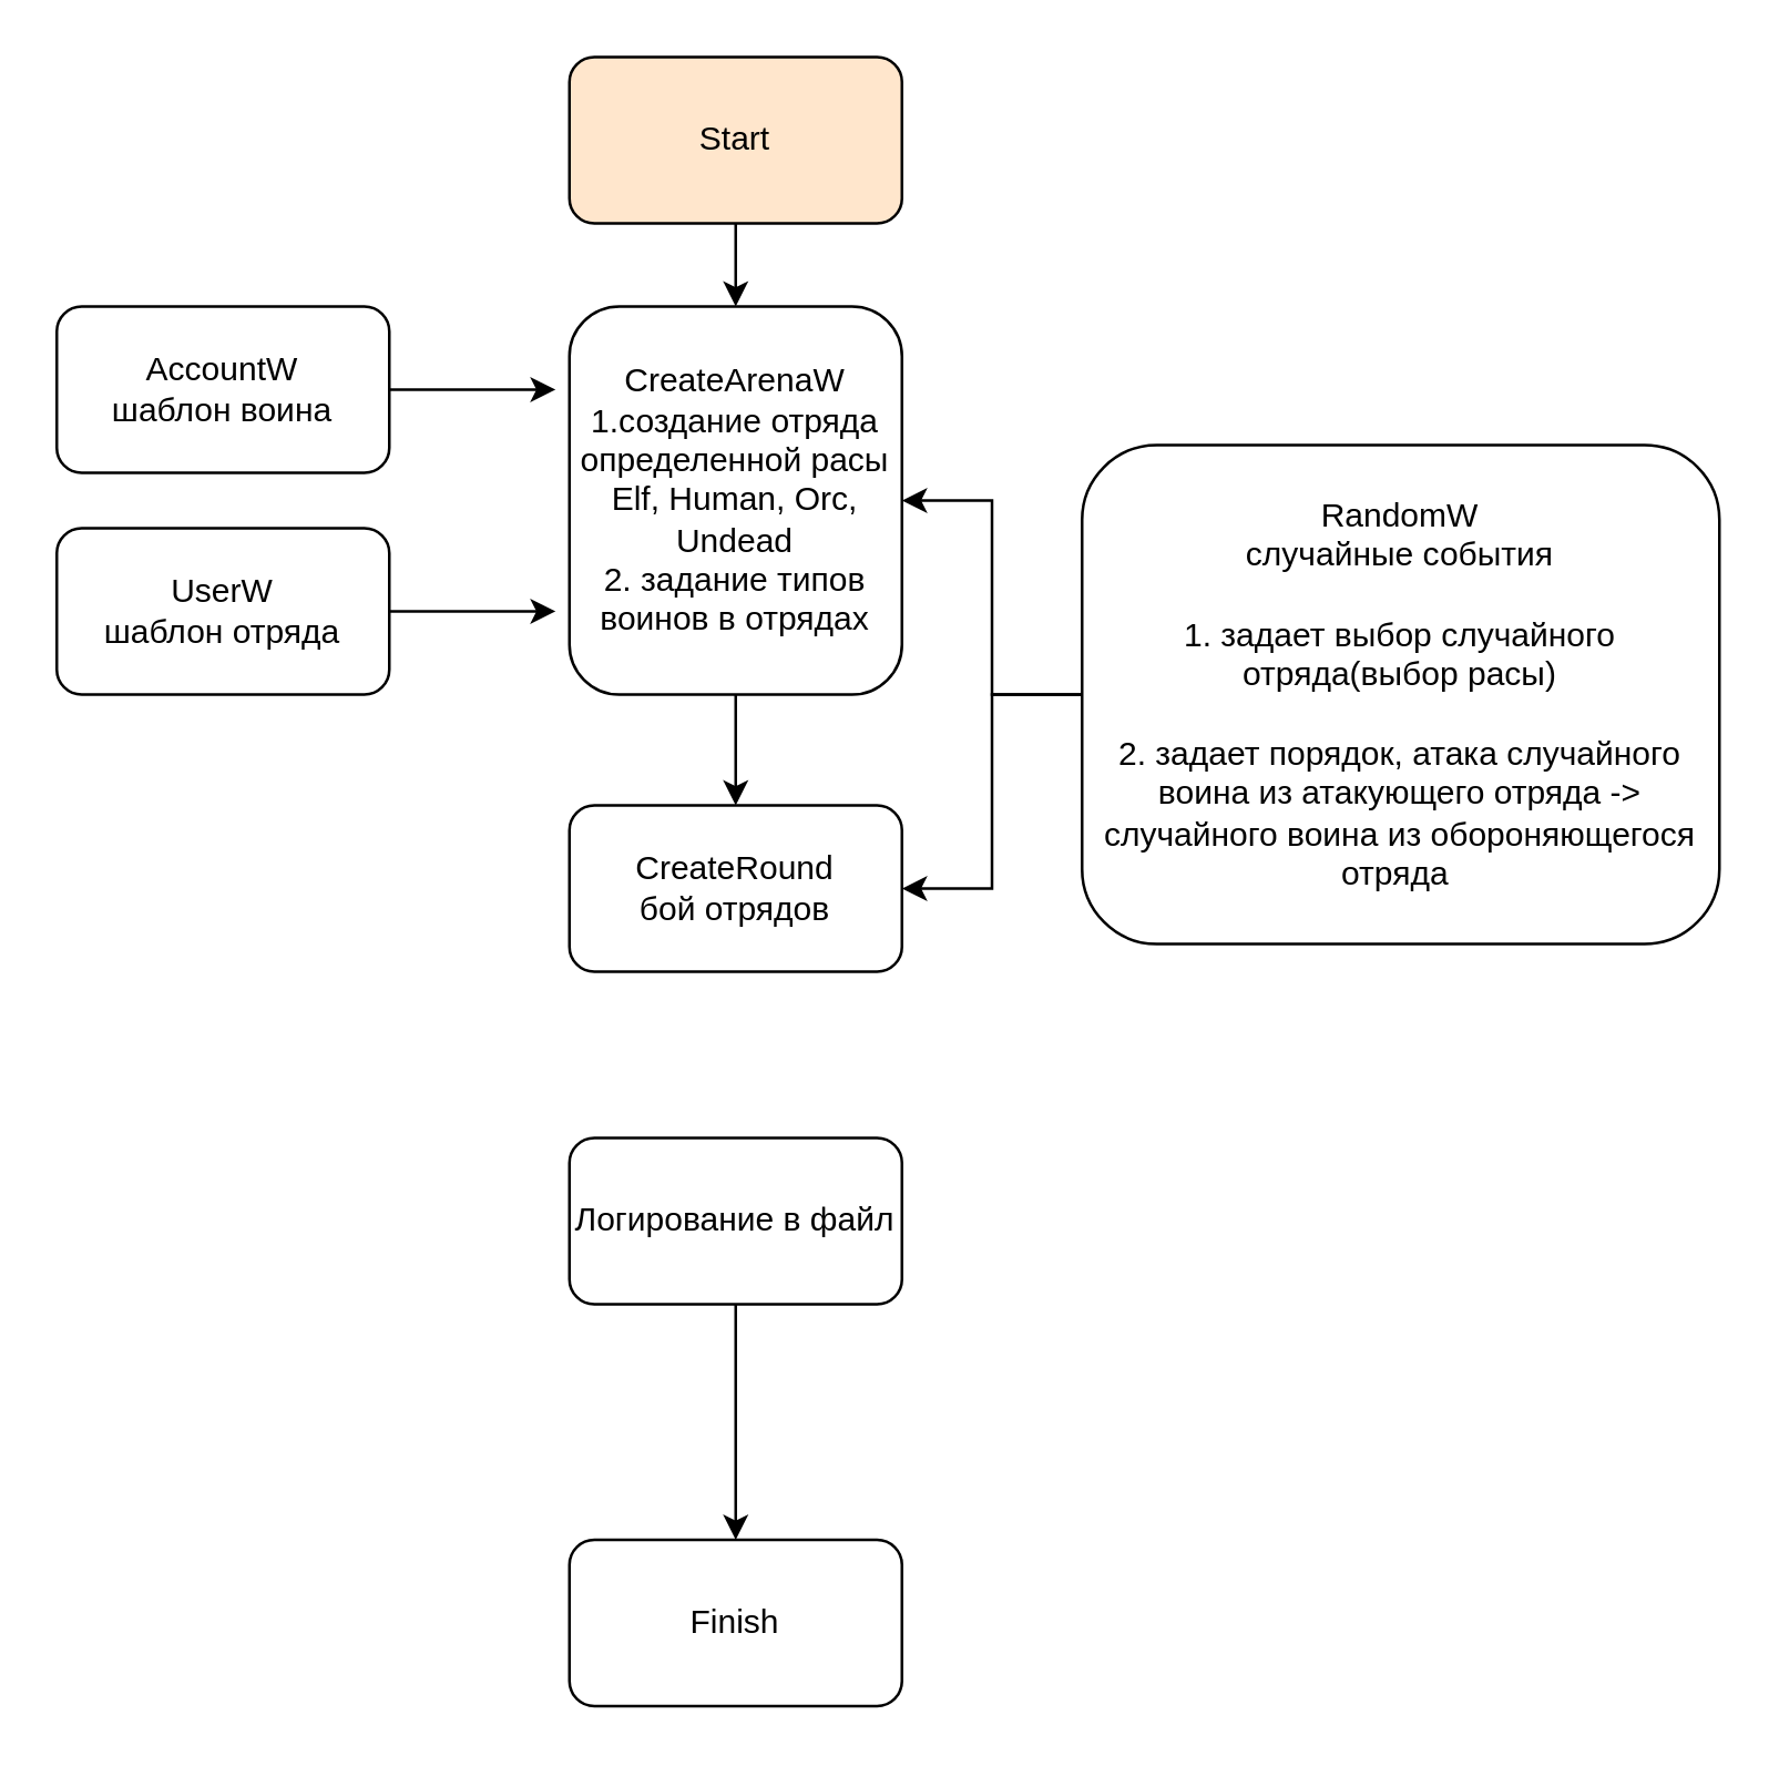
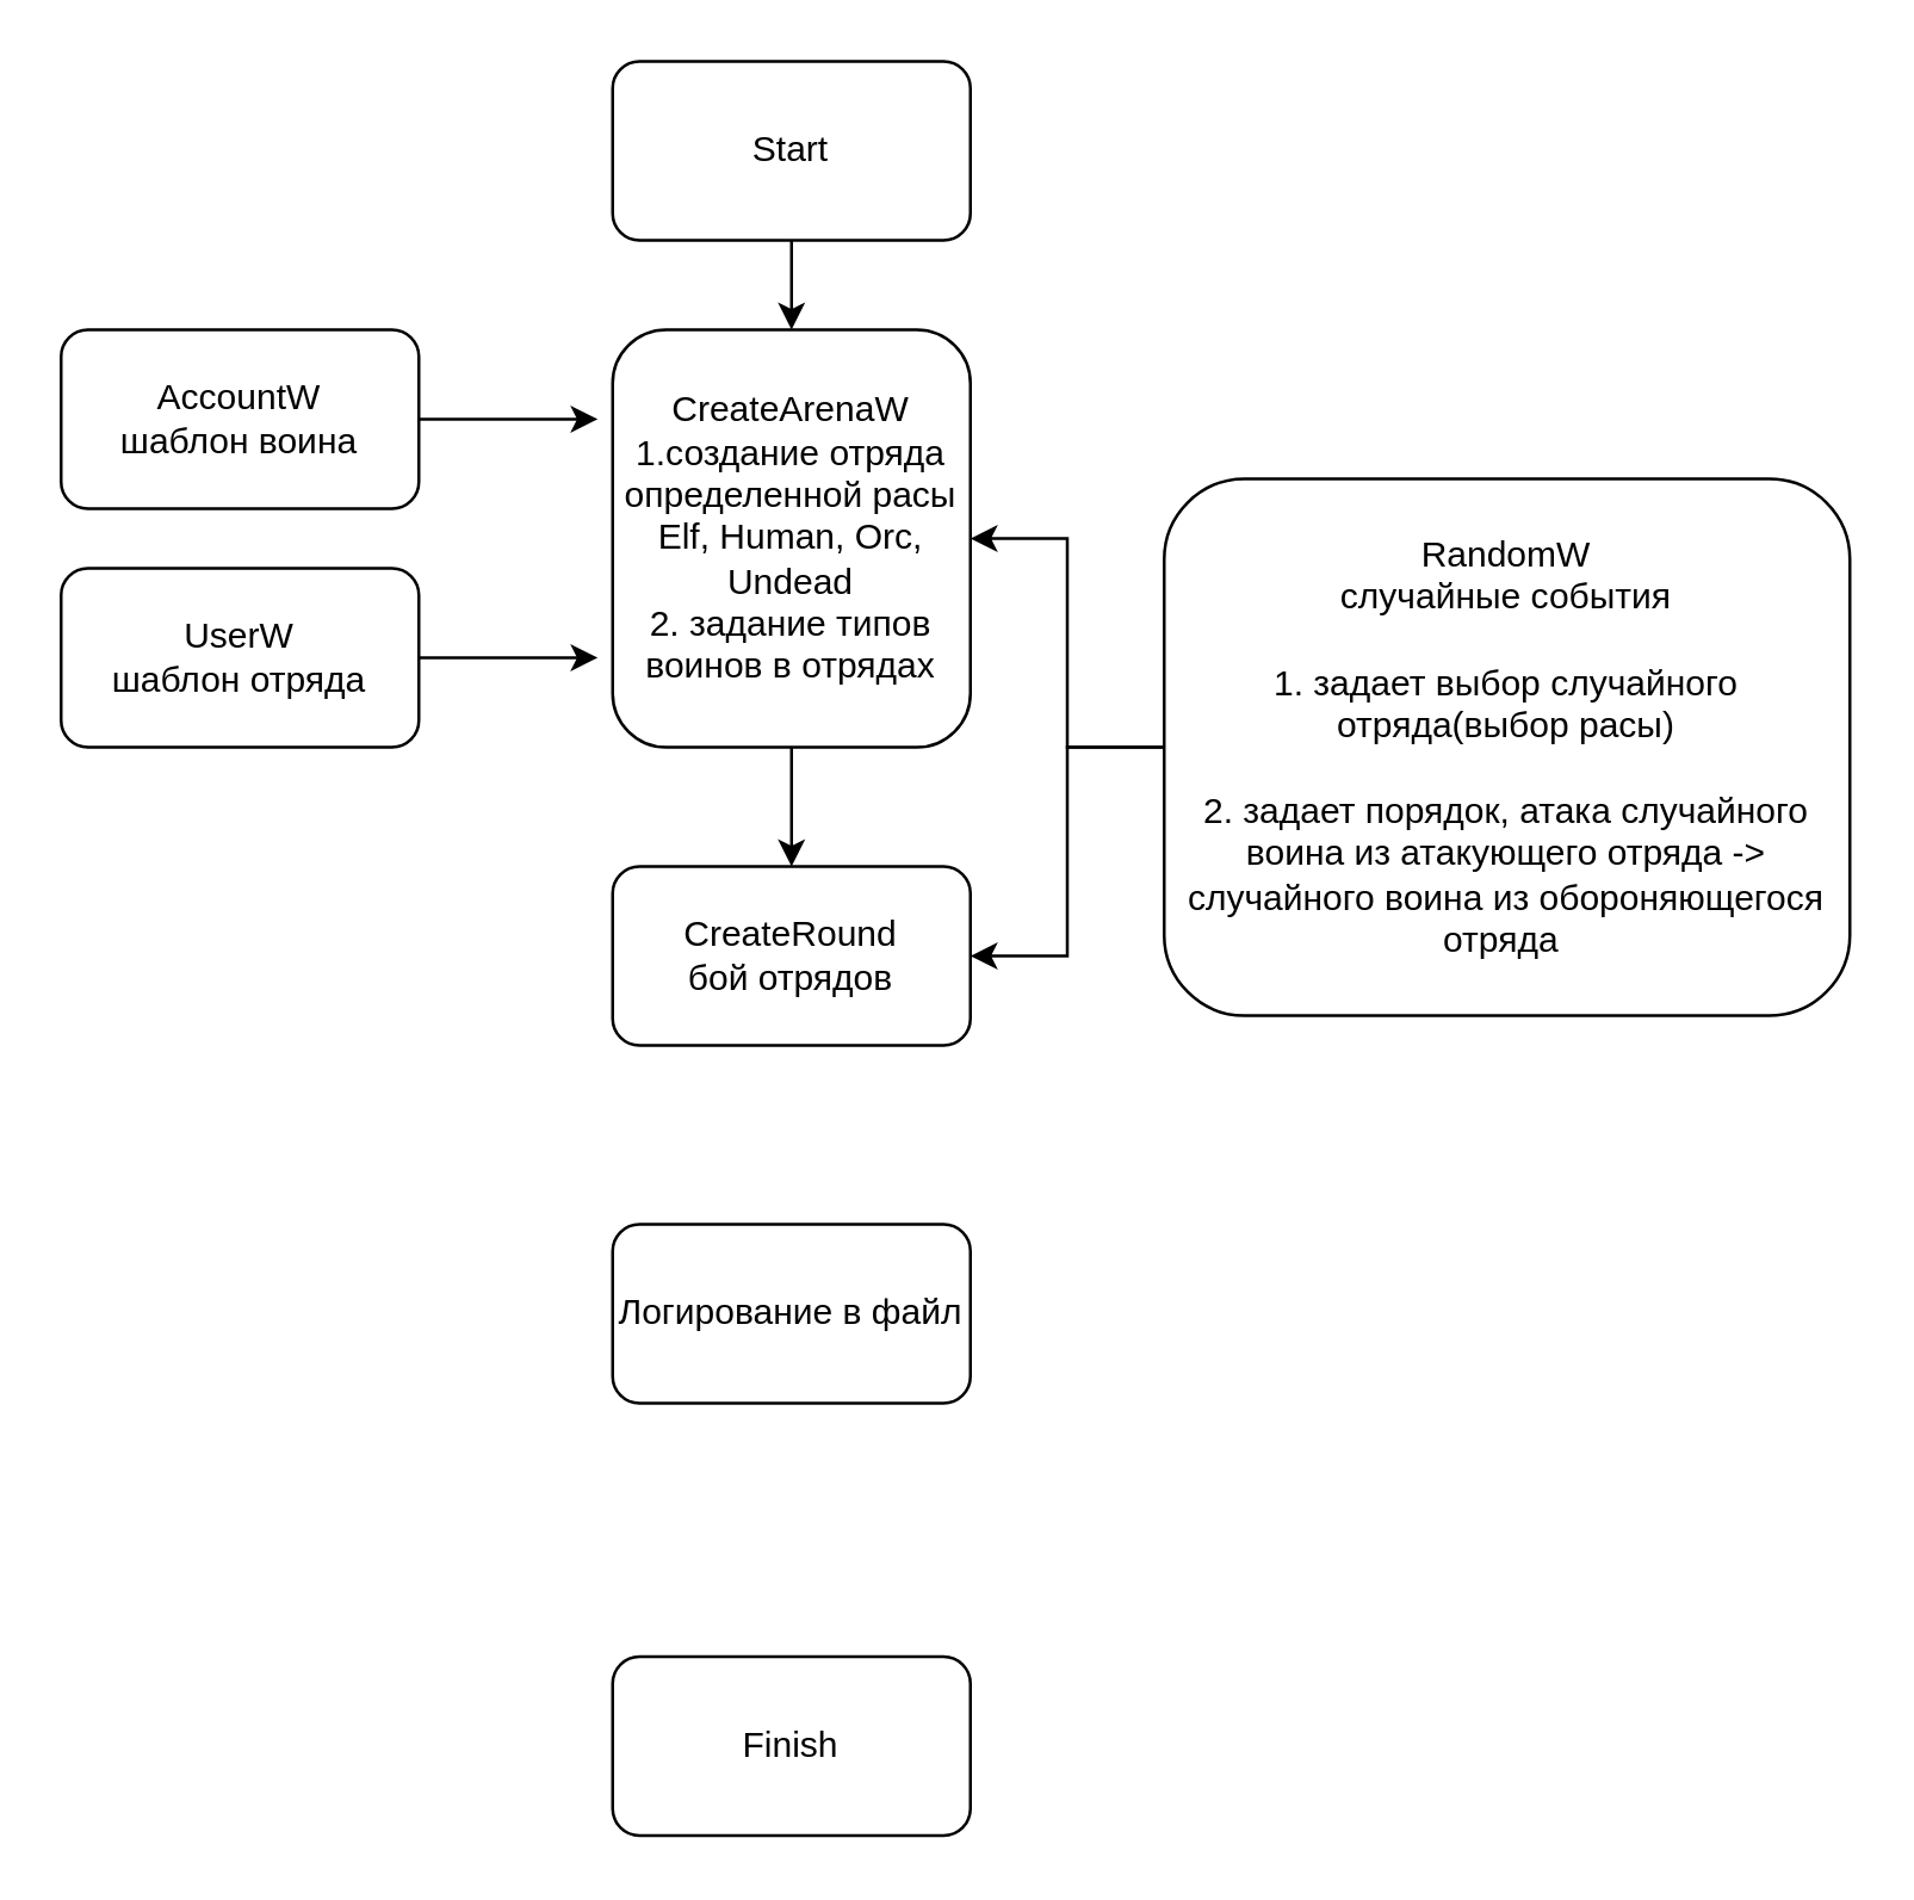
- <mxCell id="3" value="Start" style="rounded=1;whiteSpace=wrap;html=1;fillColor=#ffe6cc;" parent="1" vertex="1"><mxGeometry x="205" y="20" width="120" height="60" as="geometry" /></mxCell>
+ <mxCell id="3" value="Start" style="rounded=1;whiteSpace=wrap;html=1;" parent="1" vertex="1"><mxGeometry x="205" y="20" width="120" height="60" as="geometry" /></mxCell>
- <mxCell id="15" value="" style="edgeStyle=orthogonalEdgeStyle;rounded=0;orthogonalLoop=1;jettySize=auto;html=1;" parent="1" source="16" target="13" edge="1"><mxGeometry relative="1" as="geometry" /></mxCell>
